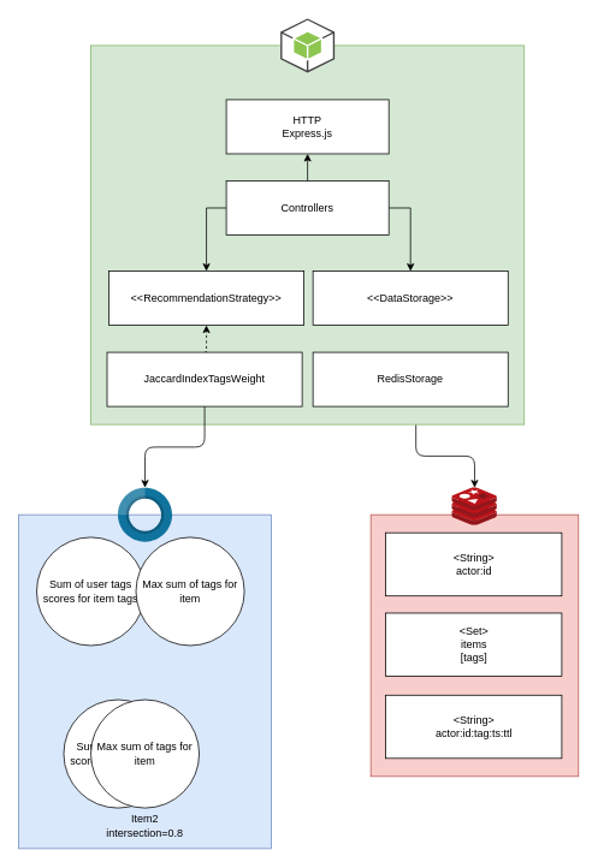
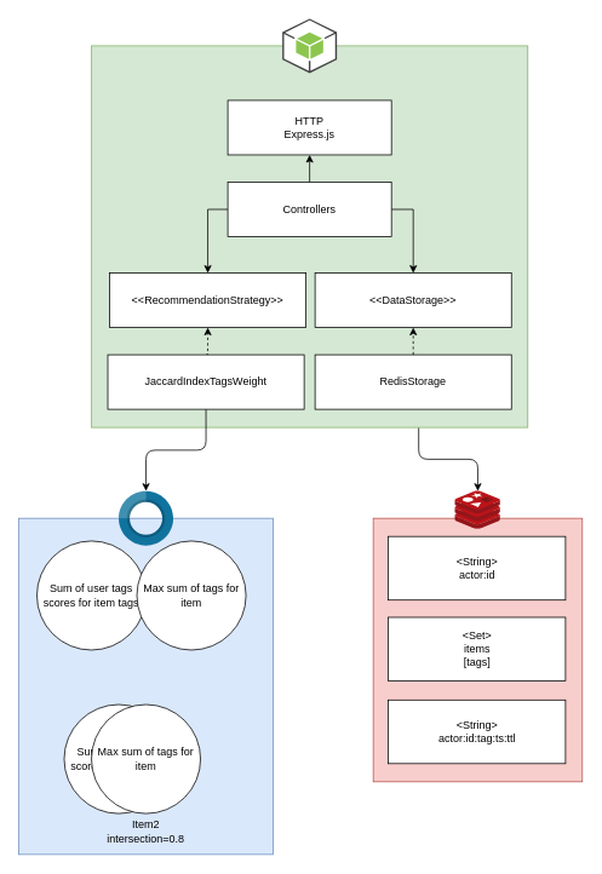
+ <mxCell id="11" style="edgeStyle=orthogonalEdgeStyle;rounded=0;orthogonalLoop=1;jettySize=auto;html=1;exitX=0.5;exitY=0;exitDx=0;exitDy=0;entryX=0.5;entryY=1;entryDx=0;entryDy=0;dashed=1;" parent="1" source="12" target="10" edge="1"><mxGeometry relative="1" as="geometry" /></mxCell>
